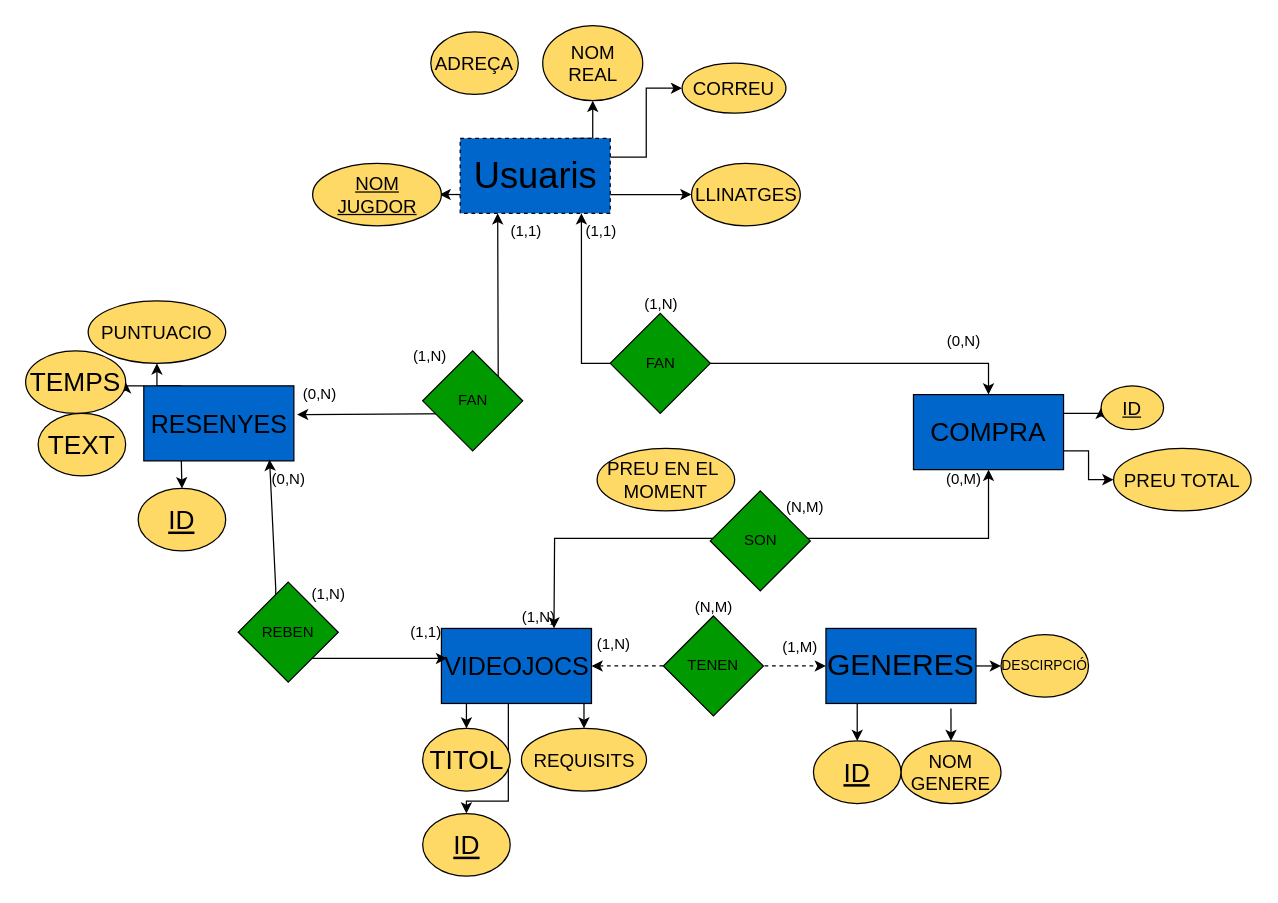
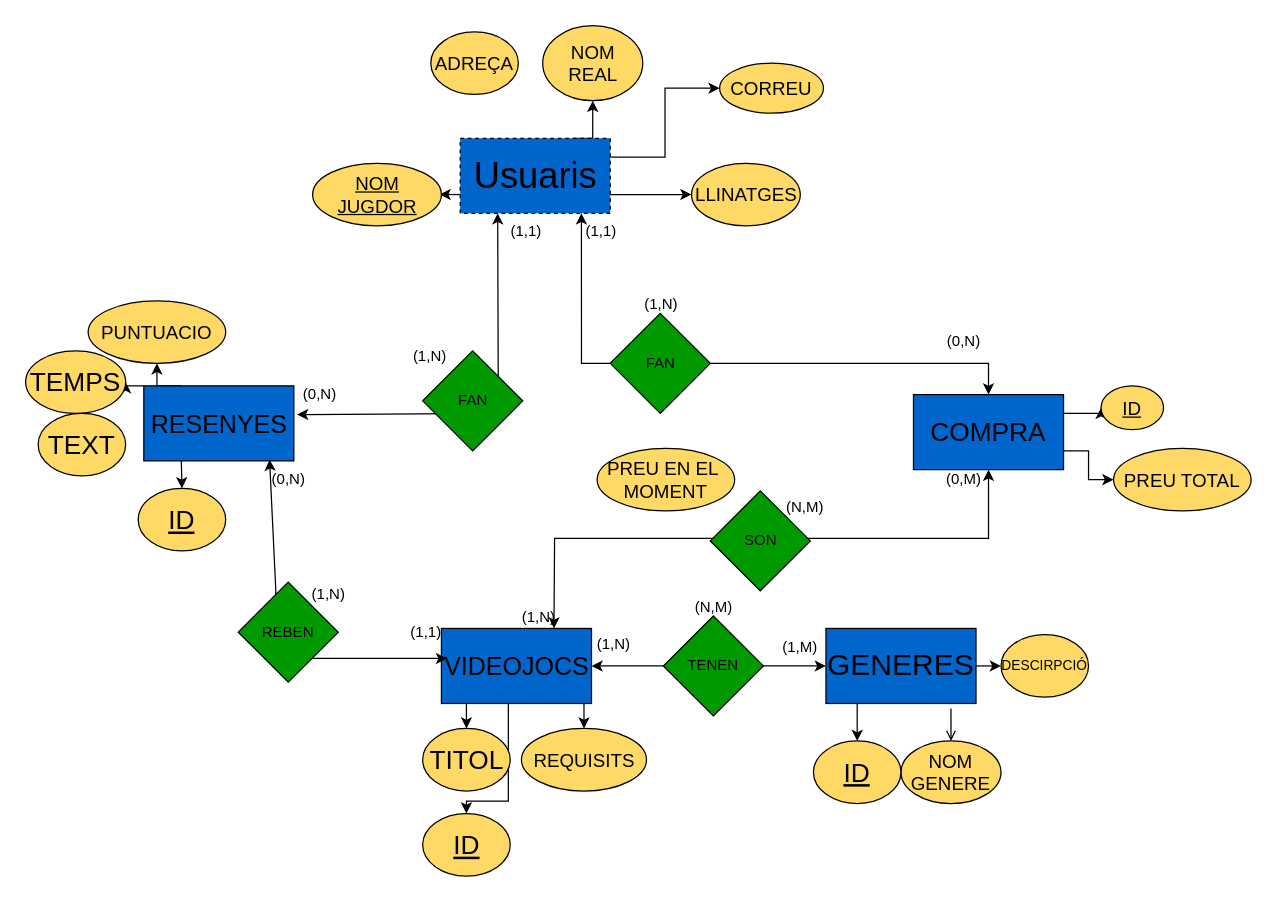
- <mxCell id="19" value="&lt;font style=&quot;color: rgb(0, 0, 0); font-size: 15px;&quot;&gt;CORREU&lt;/font&gt;" style="ellipse;whiteSpace=wrap;html=1;strokeColor=#000000;fillColor=#FFD966;" vertex="1" parent="1"><mxGeometry x="545" y="50" width="83" height="40" as="geometry" /></mxCell>
+ <mxCell id="19" value="&lt;font style=&quot;color: rgb(0, 0, 0); font-size: 15px;&quot;&gt;CORREU&lt;/font&gt;" style="ellipse;whiteSpace=wrap;html=1;strokeColor=#000000;fillColor=#FFD966;" vertex="1" parent="1"><mxGeometry x="575" y="50" width="83" height="40" as="geometry" /></mxCell>
- <mxCell id="26" value="" style="endArrow=classic;startArrow=classic;html=1;rounded=0;exitX=1;exitY=0.5;exitDx=0;exitDy=0;entryX=0;entryY=0.5;entryDx=0;entryDy=0;dashed=1;" edge="1" parent="1" source="10" target="14"><mxGeometry width="50" height="50" relative="1" as="geometry"><mxPoint x="560" y="557" as="sourcePoint" /><mxPoint x="610" y="507" as="targetPoint" /></mxGeometry></mxCell>
+ <mxCell id="26" value="" style="endArrow=classic;startArrow=classic;html=1;rounded=0;exitX=1;exitY=0.5;exitDx=0;exitDy=0;entryX=0;entryY=0.5;entryDx=0;entryDy=0;" edge="1" parent="1" source="10" target="14"><mxGeometry width="50" height="50" relative="1" as="geometry"><mxPoint x="560" y="557" as="sourcePoint" /><mxPoint x="610" y="507" as="targetPoint" /></mxGeometry></mxCell>
- <mxCell id="12" style="edgeStyle=orthogonalEdgeStyle;rounded=0;orthogonalLoop=1;jettySize=auto;html=1;exitX=0.833;exitY=1.067;exitDx=0;exitDy=0;exitPerimeter=0;" edge="1" parent="1" source="14" target="23"><mxGeometry relative="1" as="geometry" /></mxCell>
+ <mxCell id="12" style="edgeStyle=orthogonalEdgeStyle;rounded=0;orthogonalLoop=1;jettySize=auto;html=1;exitX=0.833;exitY=1.067;exitDx=0;exitDy=0;exitPerimeter=0;endArrow=open;" edge="1" parent="1" source="14" target="23"><mxGeometry relative="1" as="geometry" /></mxCell>
